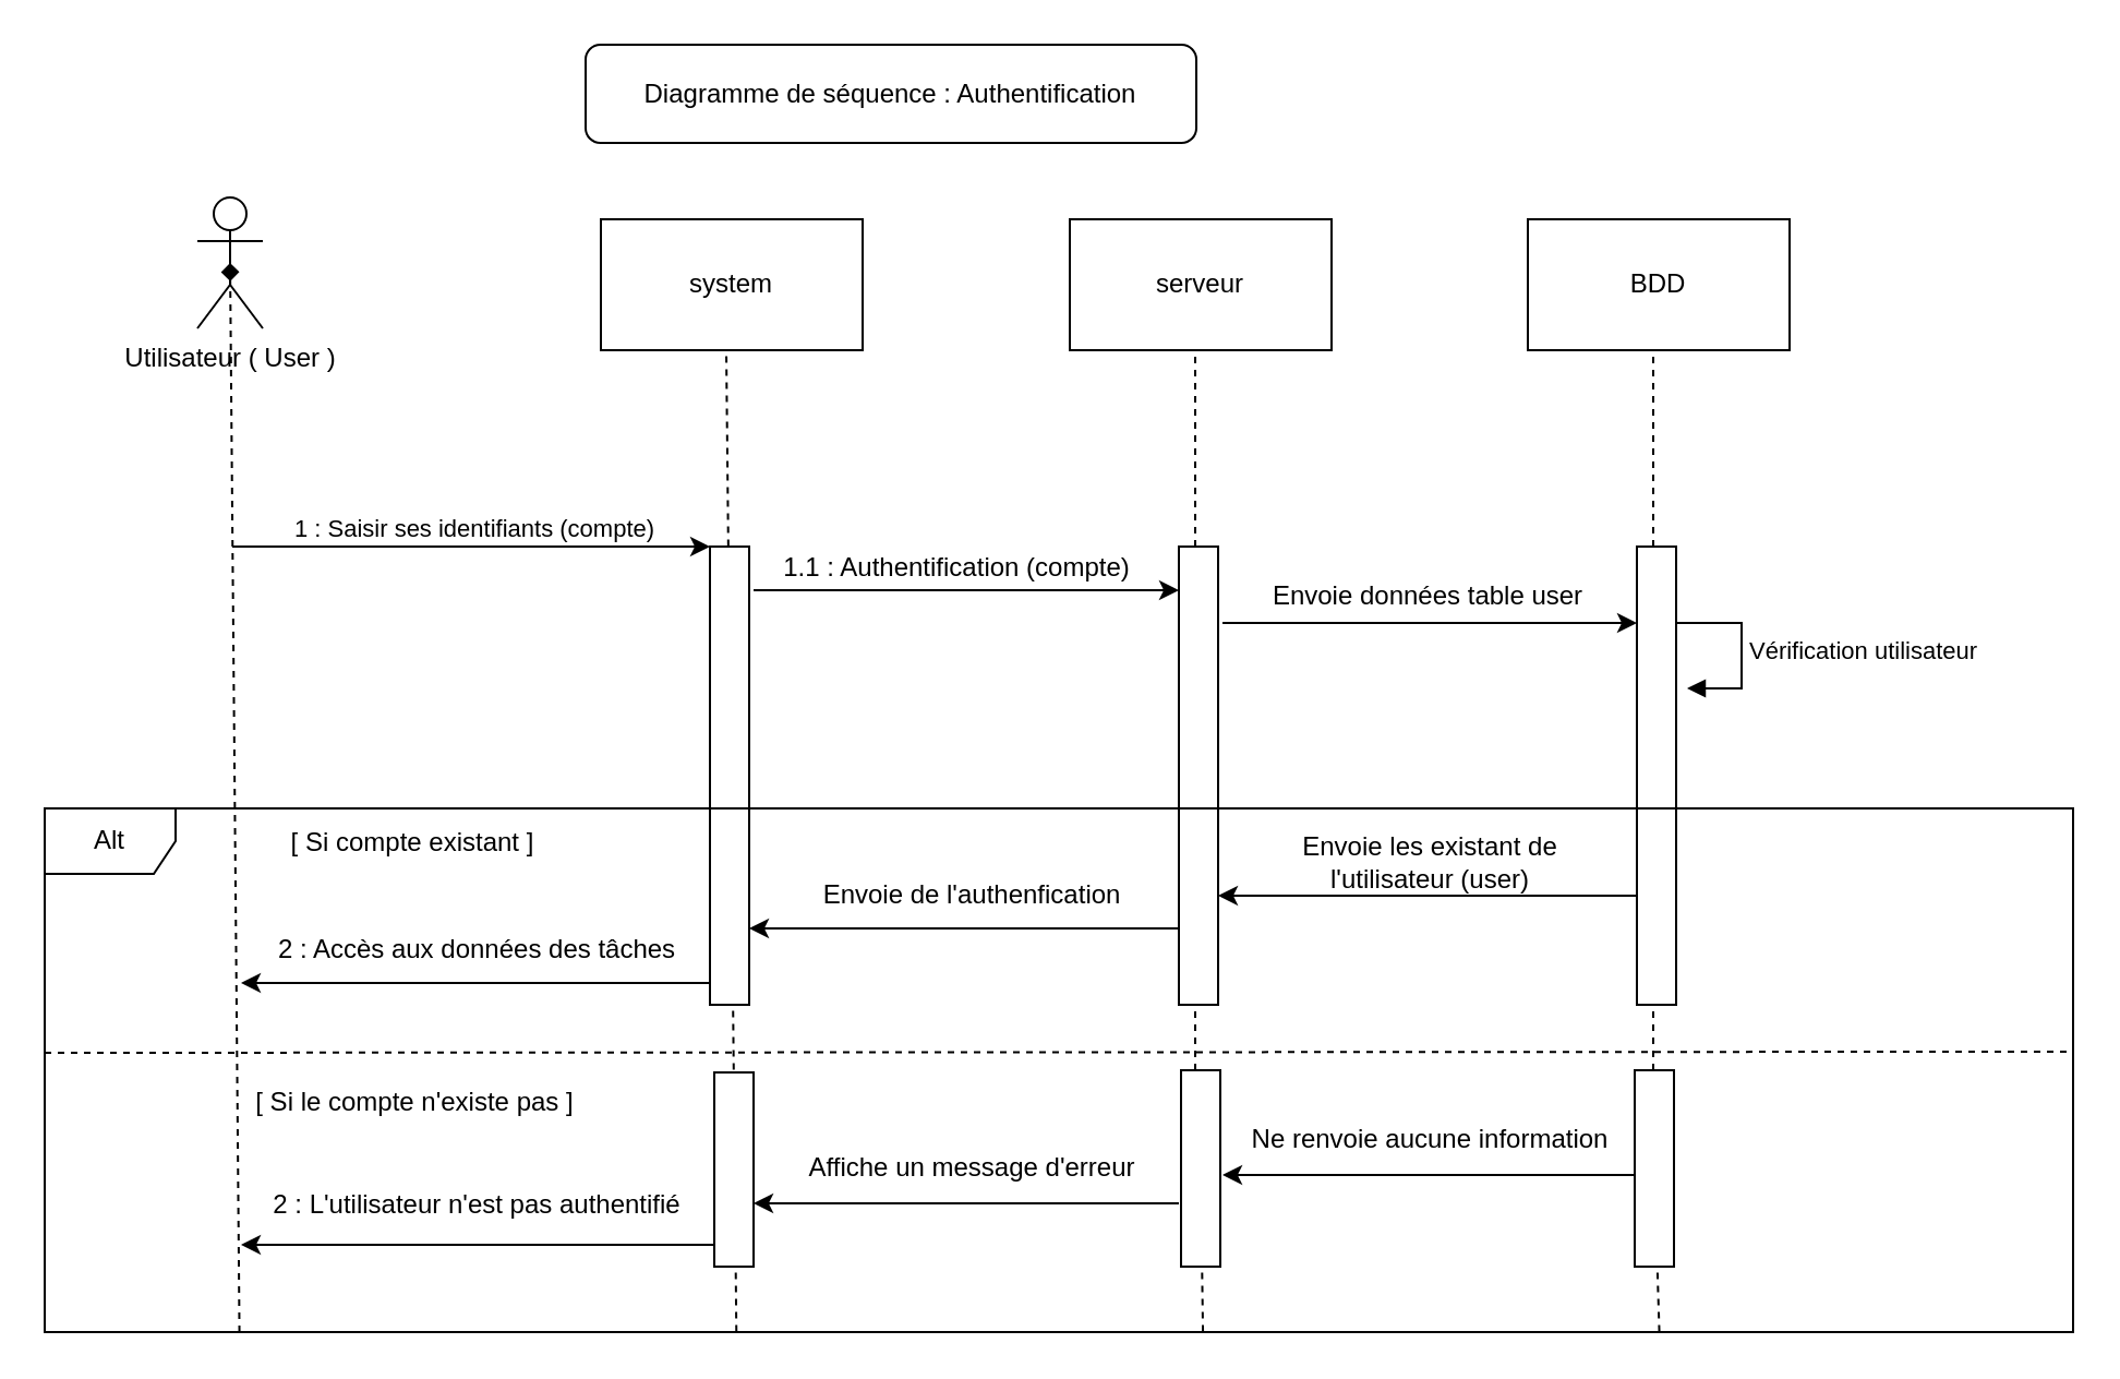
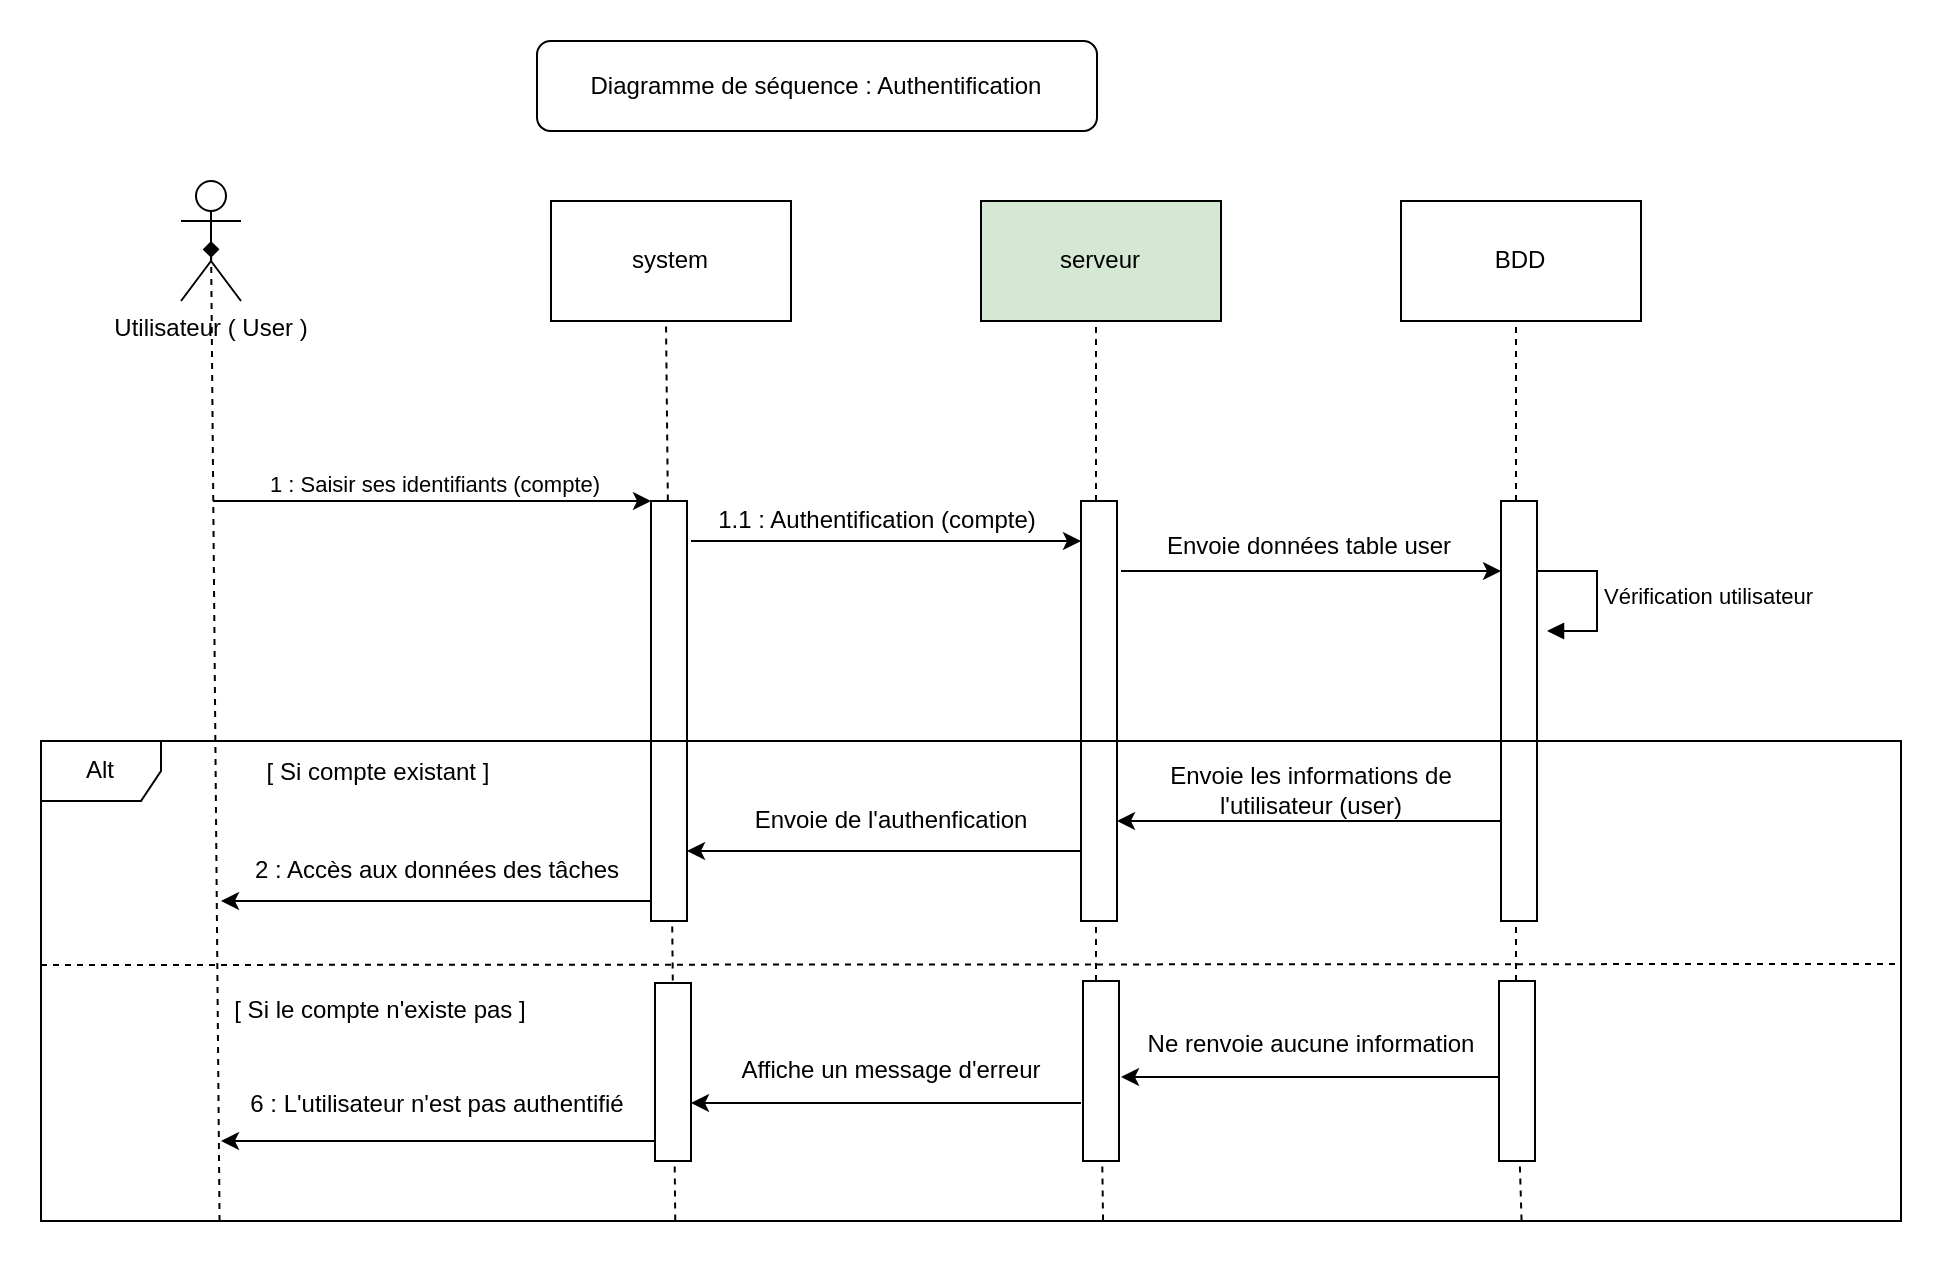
- <mxCell id="9" value="serveur" style="rounded=0;whiteSpace=wrap;html=1;" vertex="1" parent="1"><mxGeometry x="490" y="100" width="120" height="60" as="geometry" /></mxCell>
+ <mxCell id="9" value="serveur" style="rounded=0;whiteSpace=wrap;html=1;fillColor=#d5e8d4;" vertex="1" parent="1"><mxGeometry x="490" y="100" width="120" height="60" as="geometry" /></mxCell>
- <mxCell id="23" value="Envoie les existant de&lt;br&gt;l'utilisateur (user)" style="text;html=1;align=center;verticalAlign=middle;resizable=0;points=[];autosize=1;strokeColor=none;fillColor=none;" vertex="1" parent="1"><mxGeometry x="575" y="375" width="160" height="40" as="geometry" /></mxCell>
+ <mxCell id="23" value="Envoie les informations de&lt;br&gt;l'utilisateur (user)" style="text;html=1;align=center;verticalAlign=middle;resizable=0;points=[];autosize=1;strokeColor=none;fillColor=none;" vertex="1" parent="1"><mxGeometry x="575" y="375" width="160" height="40" as="geometry" /></mxCell>
- <mxCell id="40" value="2 : L'utilisateur n'est pas authentifié" style="text;html=1;align=center;verticalAlign=middle;resizable=0;points=[];autosize=1;strokeColor=none;fillColor=none;" vertex="1" parent="1"><mxGeometry x="113" y="537" width="210" height="30" as="geometry" /></mxCell>
+ <mxCell id="40" value="6 : L'utilisateur n'est pas authentifié" style="text;html=1;align=center;verticalAlign=middle;resizable=0;points=[];autosize=1;strokeColor=none;fillColor=none;" vertex="1" parent="1"><mxGeometry x="113" y="537" width="210" height="30" as="geometry" /></mxCell>
